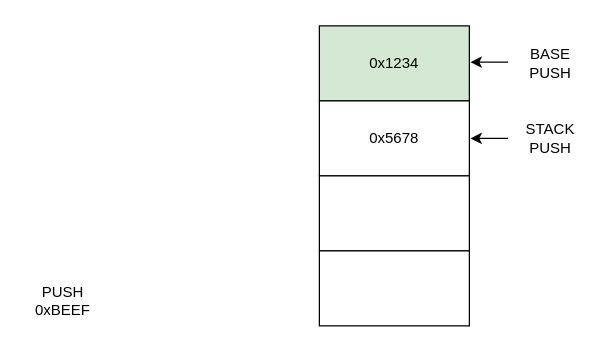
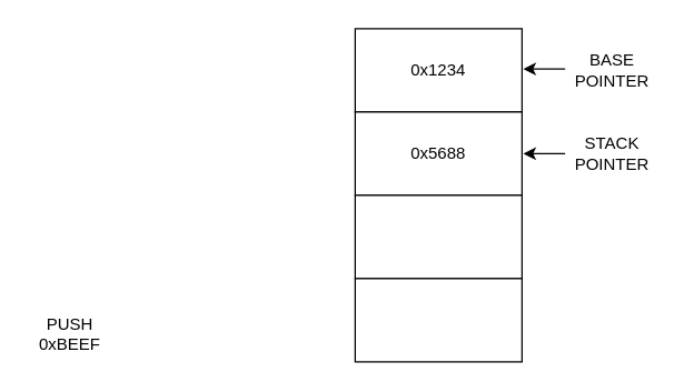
- <mxCell id="2" value="0x1234" style="rounded=0;whiteSpace=wrap;html=1;fillColor=#d5e8d4;" vertex="1" parent="1"><mxGeometry x="255" y="20" width="120" height="60" as="geometry" /></mxCell>
+ <mxCell id="2" value="0x1234" style="rounded=0;whiteSpace=wrap;html=1;" vertex="1" parent="1"><mxGeometry x="255" y="20" width="120" height="60" as="geometry" /></mxCell>
- <mxCell id="9" value="BASE PUSH" style="text;html=1;strokeColor=none;fillColor=none;align=center;verticalAlign=middle;whiteSpace=wrap;rounded=0;" vertex="1" parent="1"><mxGeometry x="410" y="35" width="60" height="30" as="geometry" /></mxCell>
+ <mxCell id="9" value="BASE POINTER" style="text;html=1;strokeColor=none;fillColor=none;align=center;verticalAlign=middle;whiteSpace=wrap;rounded=0;" vertex="1" parent="1"><mxGeometry x="410" y="35" width="60" height="30" as="geometry" /></mxCell>
- <mxCell id="3" value="0x5678" style="rounded=0;whiteSpace=wrap;html=1;" vertex="1" parent="1"><mxGeometry x="255" y="80" width="120" height="60" as="geometry" /></mxCell>
+ <mxCell id="3" value="0x5688" style="rounded=0;whiteSpace=wrap;html=1;" vertex="1" parent="1"><mxGeometry x="255" y="80" width="120" height="60" as="geometry" /></mxCell>
- <mxCell id="8" value="STACK PUSH" style="text;html=1;strokeColor=none;fillColor=none;align=center;verticalAlign=middle;whiteSpace=wrap;rounded=0;" vertex="1" parent="1"><mxGeometry x="410" y="95" width="60" height="30" as="geometry" /></mxCell>
+ <mxCell id="8" value="STACK POINTER" style="text;html=1;strokeColor=none;fillColor=none;align=center;verticalAlign=middle;whiteSpace=wrap;rounded=0;" vertex="1" parent="1"><mxGeometry x="410" y="95" width="60" height="30" as="geometry" /></mxCell>
